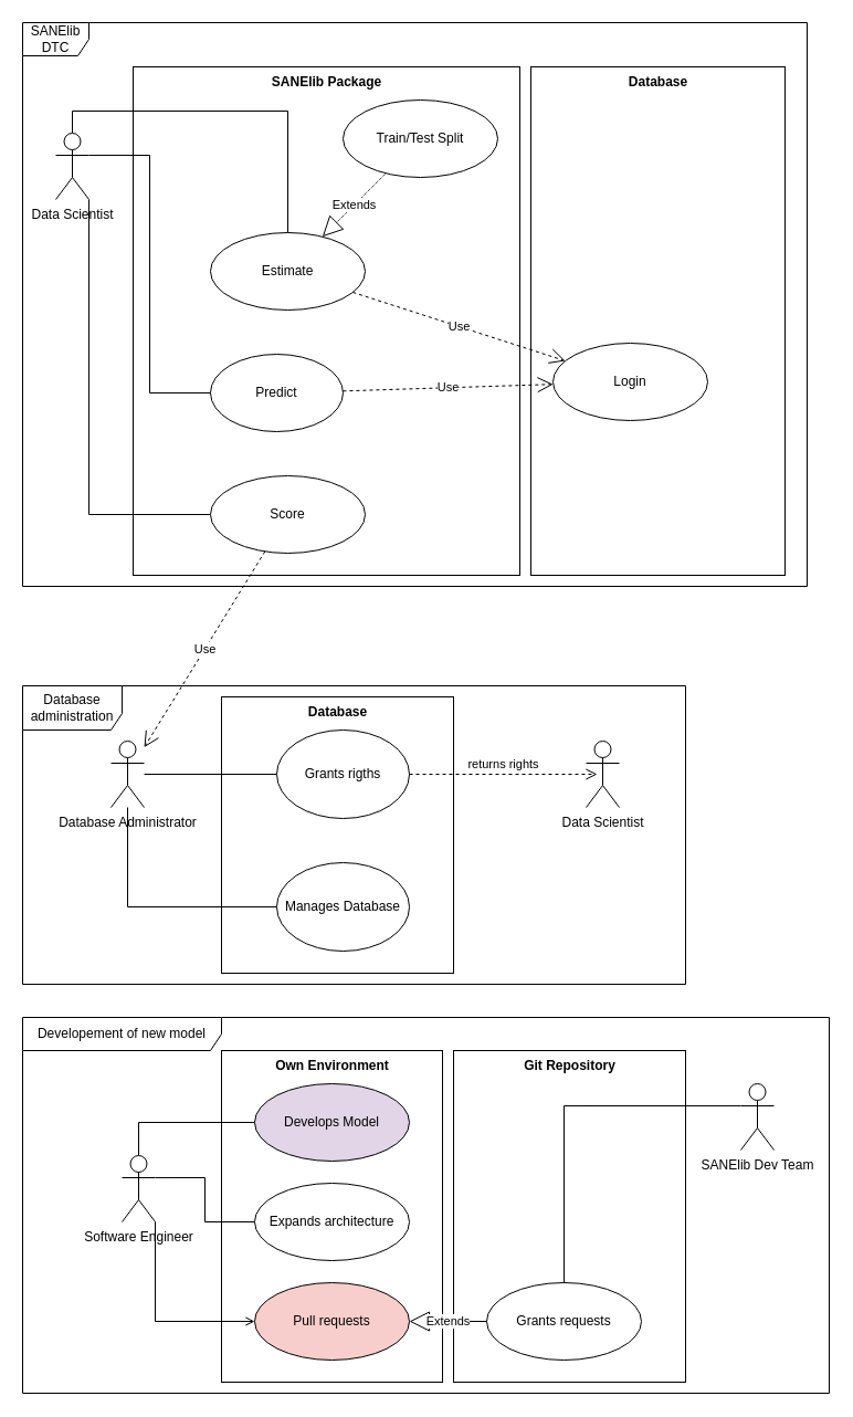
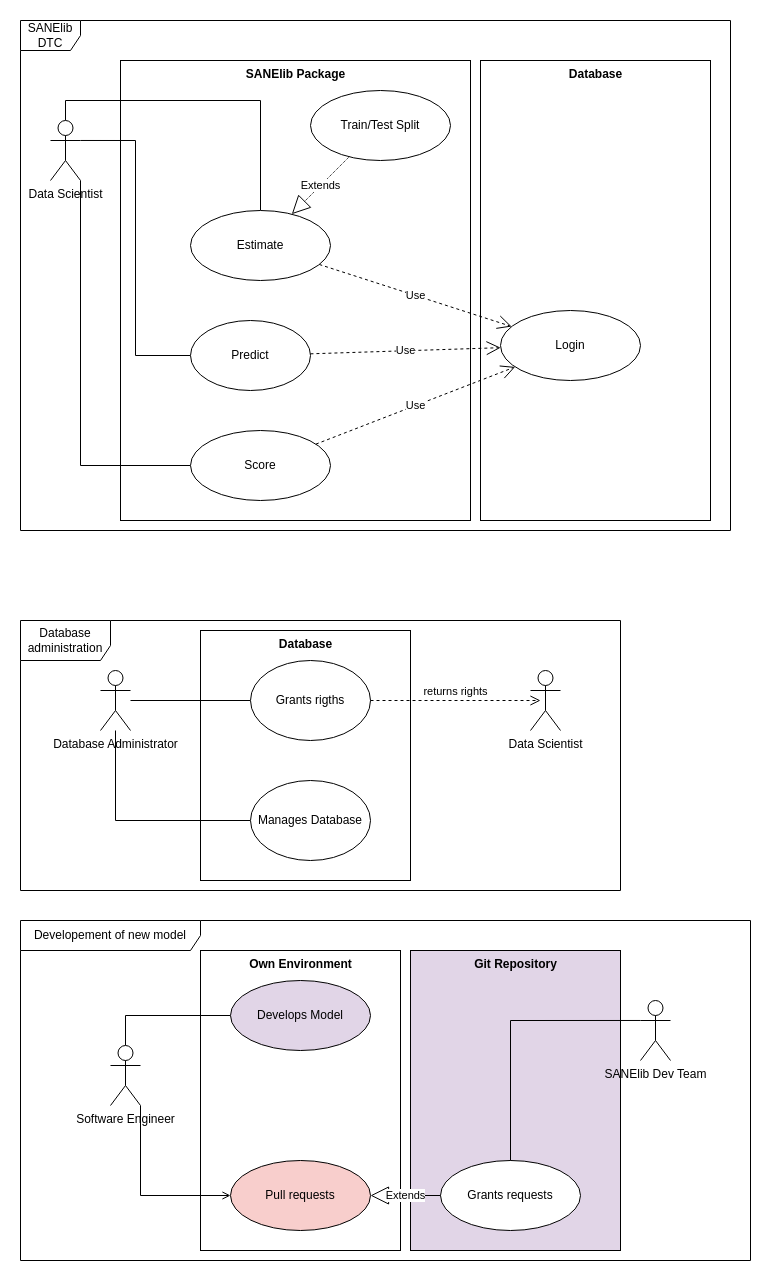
- <mxCell id="22" value="Use" style="endArrow=open;endSize=12;dashed=1;html=1;" parent="1" source="16" target="25" edge="1"><mxGeometry width="160" relative="1" as="geometry"><mxPoint x="550" y="400" as="sourcePoint" /><mxPoint x="710" y="400" as="targetPoint" /></mxGeometry></mxCell>
+ <mxCell id="22" value="Use" style="endArrow=open;endSize=12;dashed=1;html=1;" parent="1" source="16" target="19" edge="1"><mxGeometry width="160" relative="1" as="geometry"><mxPoint x="550" y="400" as="sourcePoint" /><mxPoint x="710" y="400" as="targetPoint" /></mxGeometry></mxCell>
- <mxCell id="40" value="SANElib Dev Team" style="shape=umlActor;verticalLabelPosition=bottom;verticalAlign=top;html=1;" parent="1" vertex="1"><mxGeometry x="670" y="980" width="30" height="60" as="geometry" /></mxCell>
+ <mxCell id="40" value="SANElib Dev Team" style="shape=umlActor;verticalLabelPosition=bottom;verticalAlign=top;html=1;" parent="1" vertex="1"><mxGeometry x="640" y="1000" width="30" height="60" as="geometry" /></mxCell>
- <mxCell id="31" style="edgeStyle=orthogonalEdgeStyle;rounded=0;orthogonalLoop=1;jettySize=auto;html=1;exitX=1;exitY=0.333;exitDx=0;exitDy=0;exitPerimeter=0;endArrow=none;endFill=0;" parent="1" source="33" target="35" edge="1"><mxGeometry relative="1" as="geometry" /></mxCell>
- <mxCell id="3" value="Git Repository" style="html=1;fontStyle=1;verticalAlign=top;" parent="1" vertex="1"><mxGeometry x="410" y="950" width="210" height="300" as="geometry" /></mxCell>
+ <mxCell id="3" value="Git Repository" style="html=1;fontStyle=1;verticalAlign=top;fillColor=#e1d5e7;" parent="1" vertex="1"><mxGeometry x="410" y="950" width="210" height="300" as="geometry" /></mxCell>
- <mxCell id="35" value="Expands architecture" style="ellipse;whiteSpace=wrap;html=1;" parent="1" vertex="1"><mxGeometry x="230" y="1070" width="140" height="70" as="geometry" /></mxCell>
